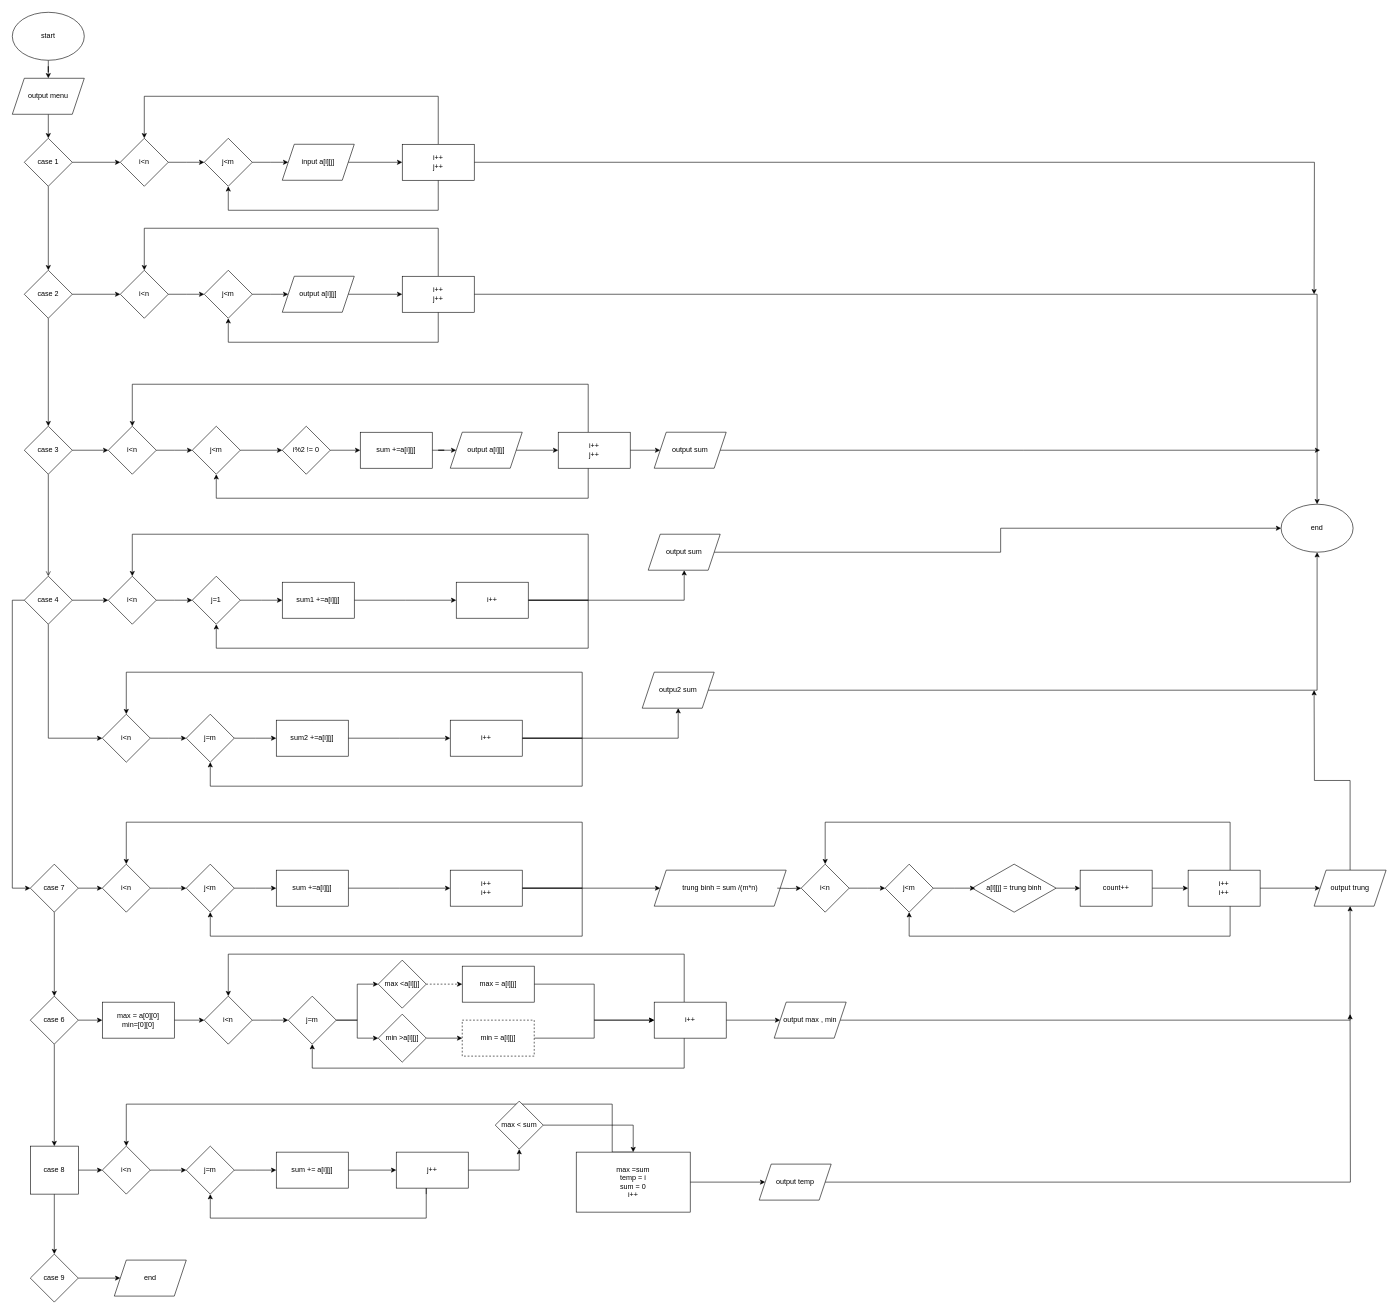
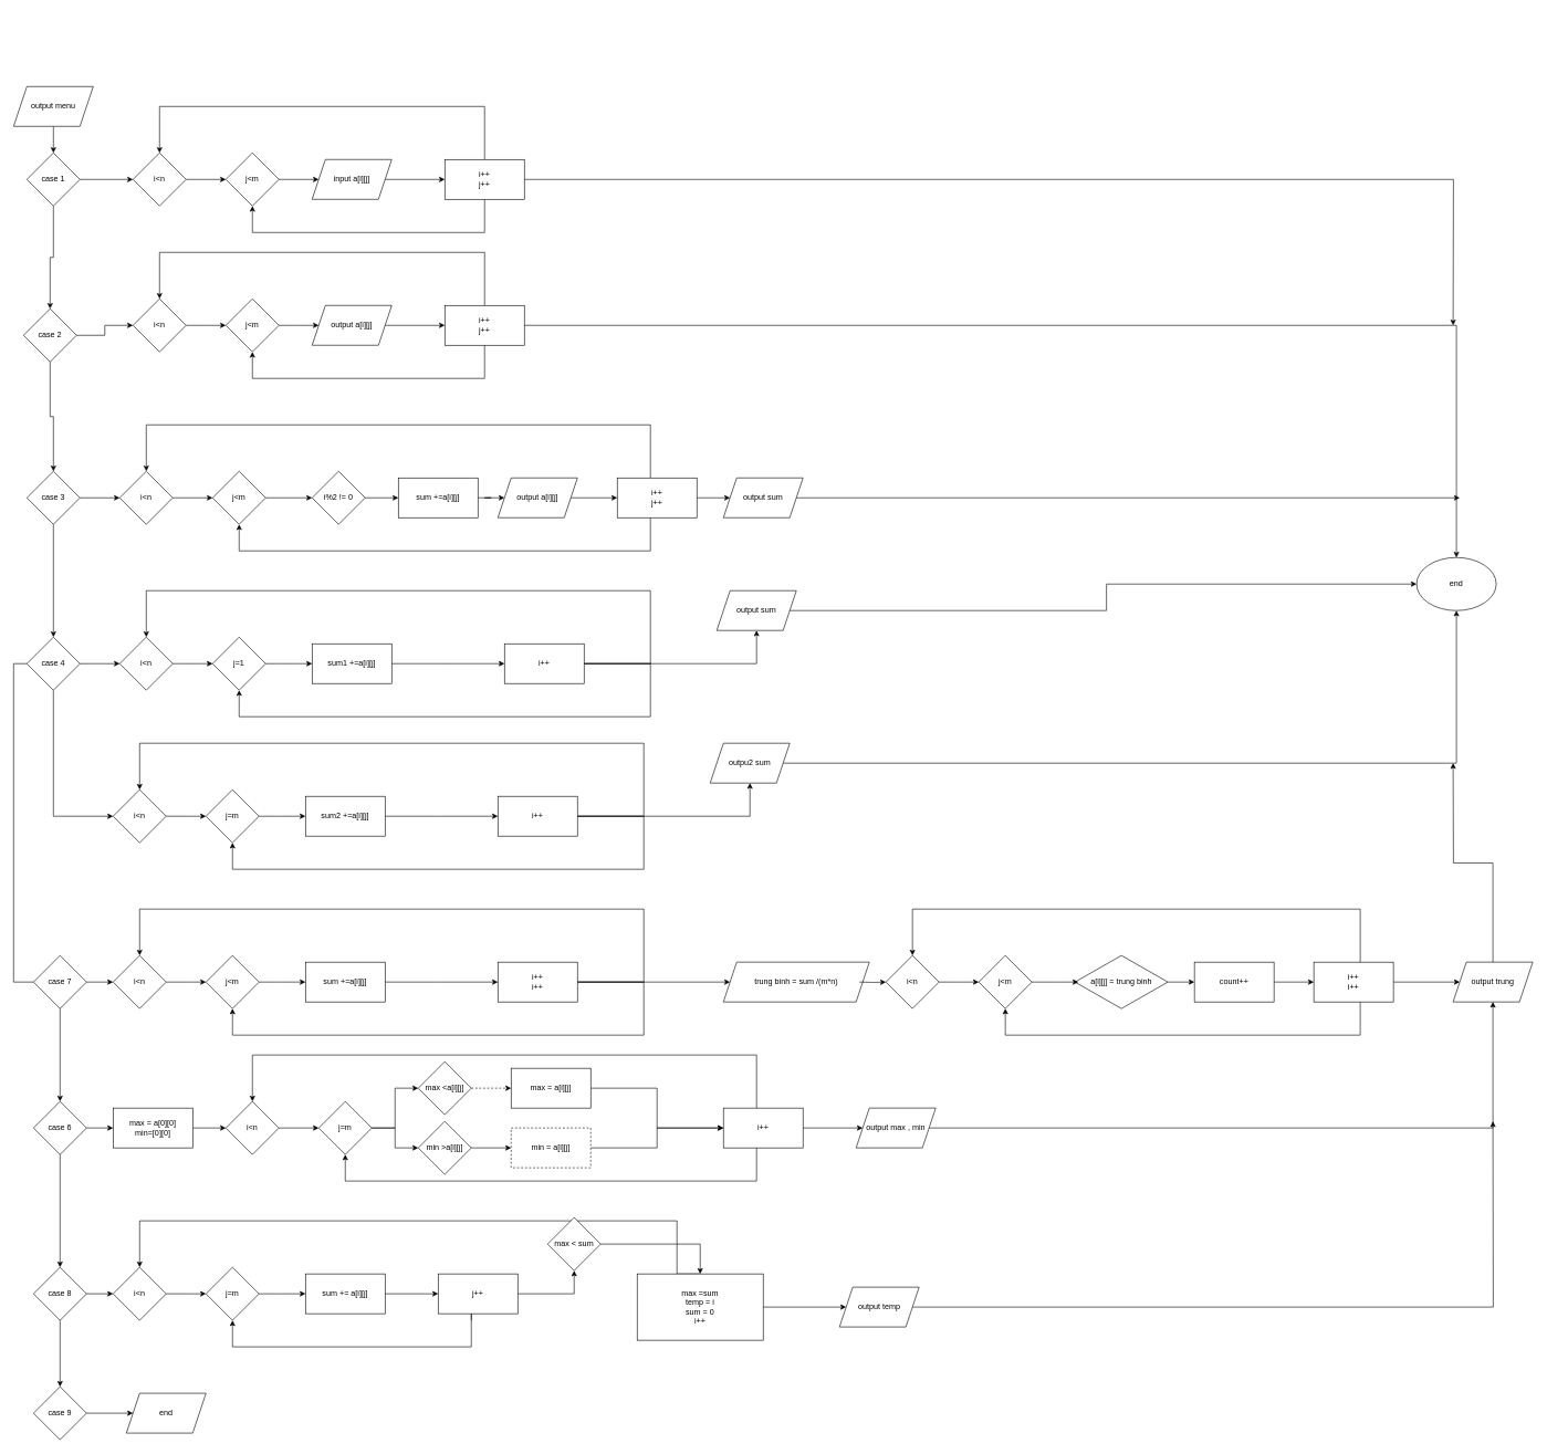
- <mxCell id="3" value="start" style="ellipse;whiteSpace=wrap;html=1;" vertex="1" parent="1"><mxGeometry x="20" y="20" width="120" height="80" as="geometry" /></mxCell>
- <mxCell id="2" value="" style="edgeStyle=orthogonalEdgeStyle;rounded=0;orthogonalLoop=1;jettySize=auto;html=1;" edge="1" parent="1" source="3" target="5"><mxGeometry relative="1" as="geometry" /></mxCell>
- <mxCell id="21" value="case 2" style="rhombus;whiteSpace=wrap;html=1;" vertex="1" parent="1"><mxGeometry x="40" y="450" width="80" height="80" as="geometry" /></mxCell>
+ <mxCell id="21" value="case 2" style="rhombus;whiteSpace=wrap;html=1;" vertex="1" parent="1"><mxGeometry x="35" y="465" width="80" height="80" as="geometry" /></mxCell>
- <mxCell id="33" value="" style="edgeStyle=orthogonalEdgeStyle;rounded=0;orthogonalLoop=1;jettySize=auto;html=1;endArrow=open;" edge="1" parent="1" source="34" target="67"><mxGeometry relative="1" as="geometry" /></mxCell>
+ <mxCell id="33" value="" style="edgeStyle=orthogonalEdgeStyle;rounded=0;orthogonalLoop=1;jettySize=auto;html=1;" edge="1" parent="1" source="34" target="67"><mxGeometry relative="1" as="geometry" /></mxCell>
- <mxCell id="66" style="edgeStyle=orthogonalEdgeStyle;rounded=0;orthogonalLoop=1;jettySize=auto;html=1;entryX=0;entryY=0.5;entryDx=0;entryDy=0;" edge="1" parent="1" source="67" target="83"><mxGeometry relative="1" as="geometry"><mxPoint x="20" y="1502.4" as="targetPoint" /><Array as="points"><mxPoint x="20" y="1000" /><mxPoint x="20" y="1480" /></Array></mxGeometry></mxCell>
+ <mxCell id="66" style="edgeStyle=orthogonalEdgeStyle;rounded=0;orthogonalLoop=1;jettySize=auto;html=1;entryX=0;entryY=0.5;entryDx=0;entryDy=0;endArrow=none;" edge="1" parent="1" source="67" target="83"><mxGeometry relative="1" as="geometry"><mxPoint x="20" y="1502.4" as="targetPoint" /><Array as="points"><mxPoint x="20" y="1000" /><mxPoint x="20" y="1480" /></Array></mxGeometry></mxCell>
- <mxCell id="137" value="case 8" style="whiteSpace=wrap;html=1;rounded=0;" vertex="1" parent="1"><mxGeometry x="50" y="1910" width="80" height="80" as="geometry" /></mxCell>
+ <mxCell id="137" value="case 8" style="rhombus;whiteSpace=wrap;html=1;" vertex="1" parent="1"><mxGeometry x="50" y="1910" width="80" height="80" as="geometry" /></mxCell>
